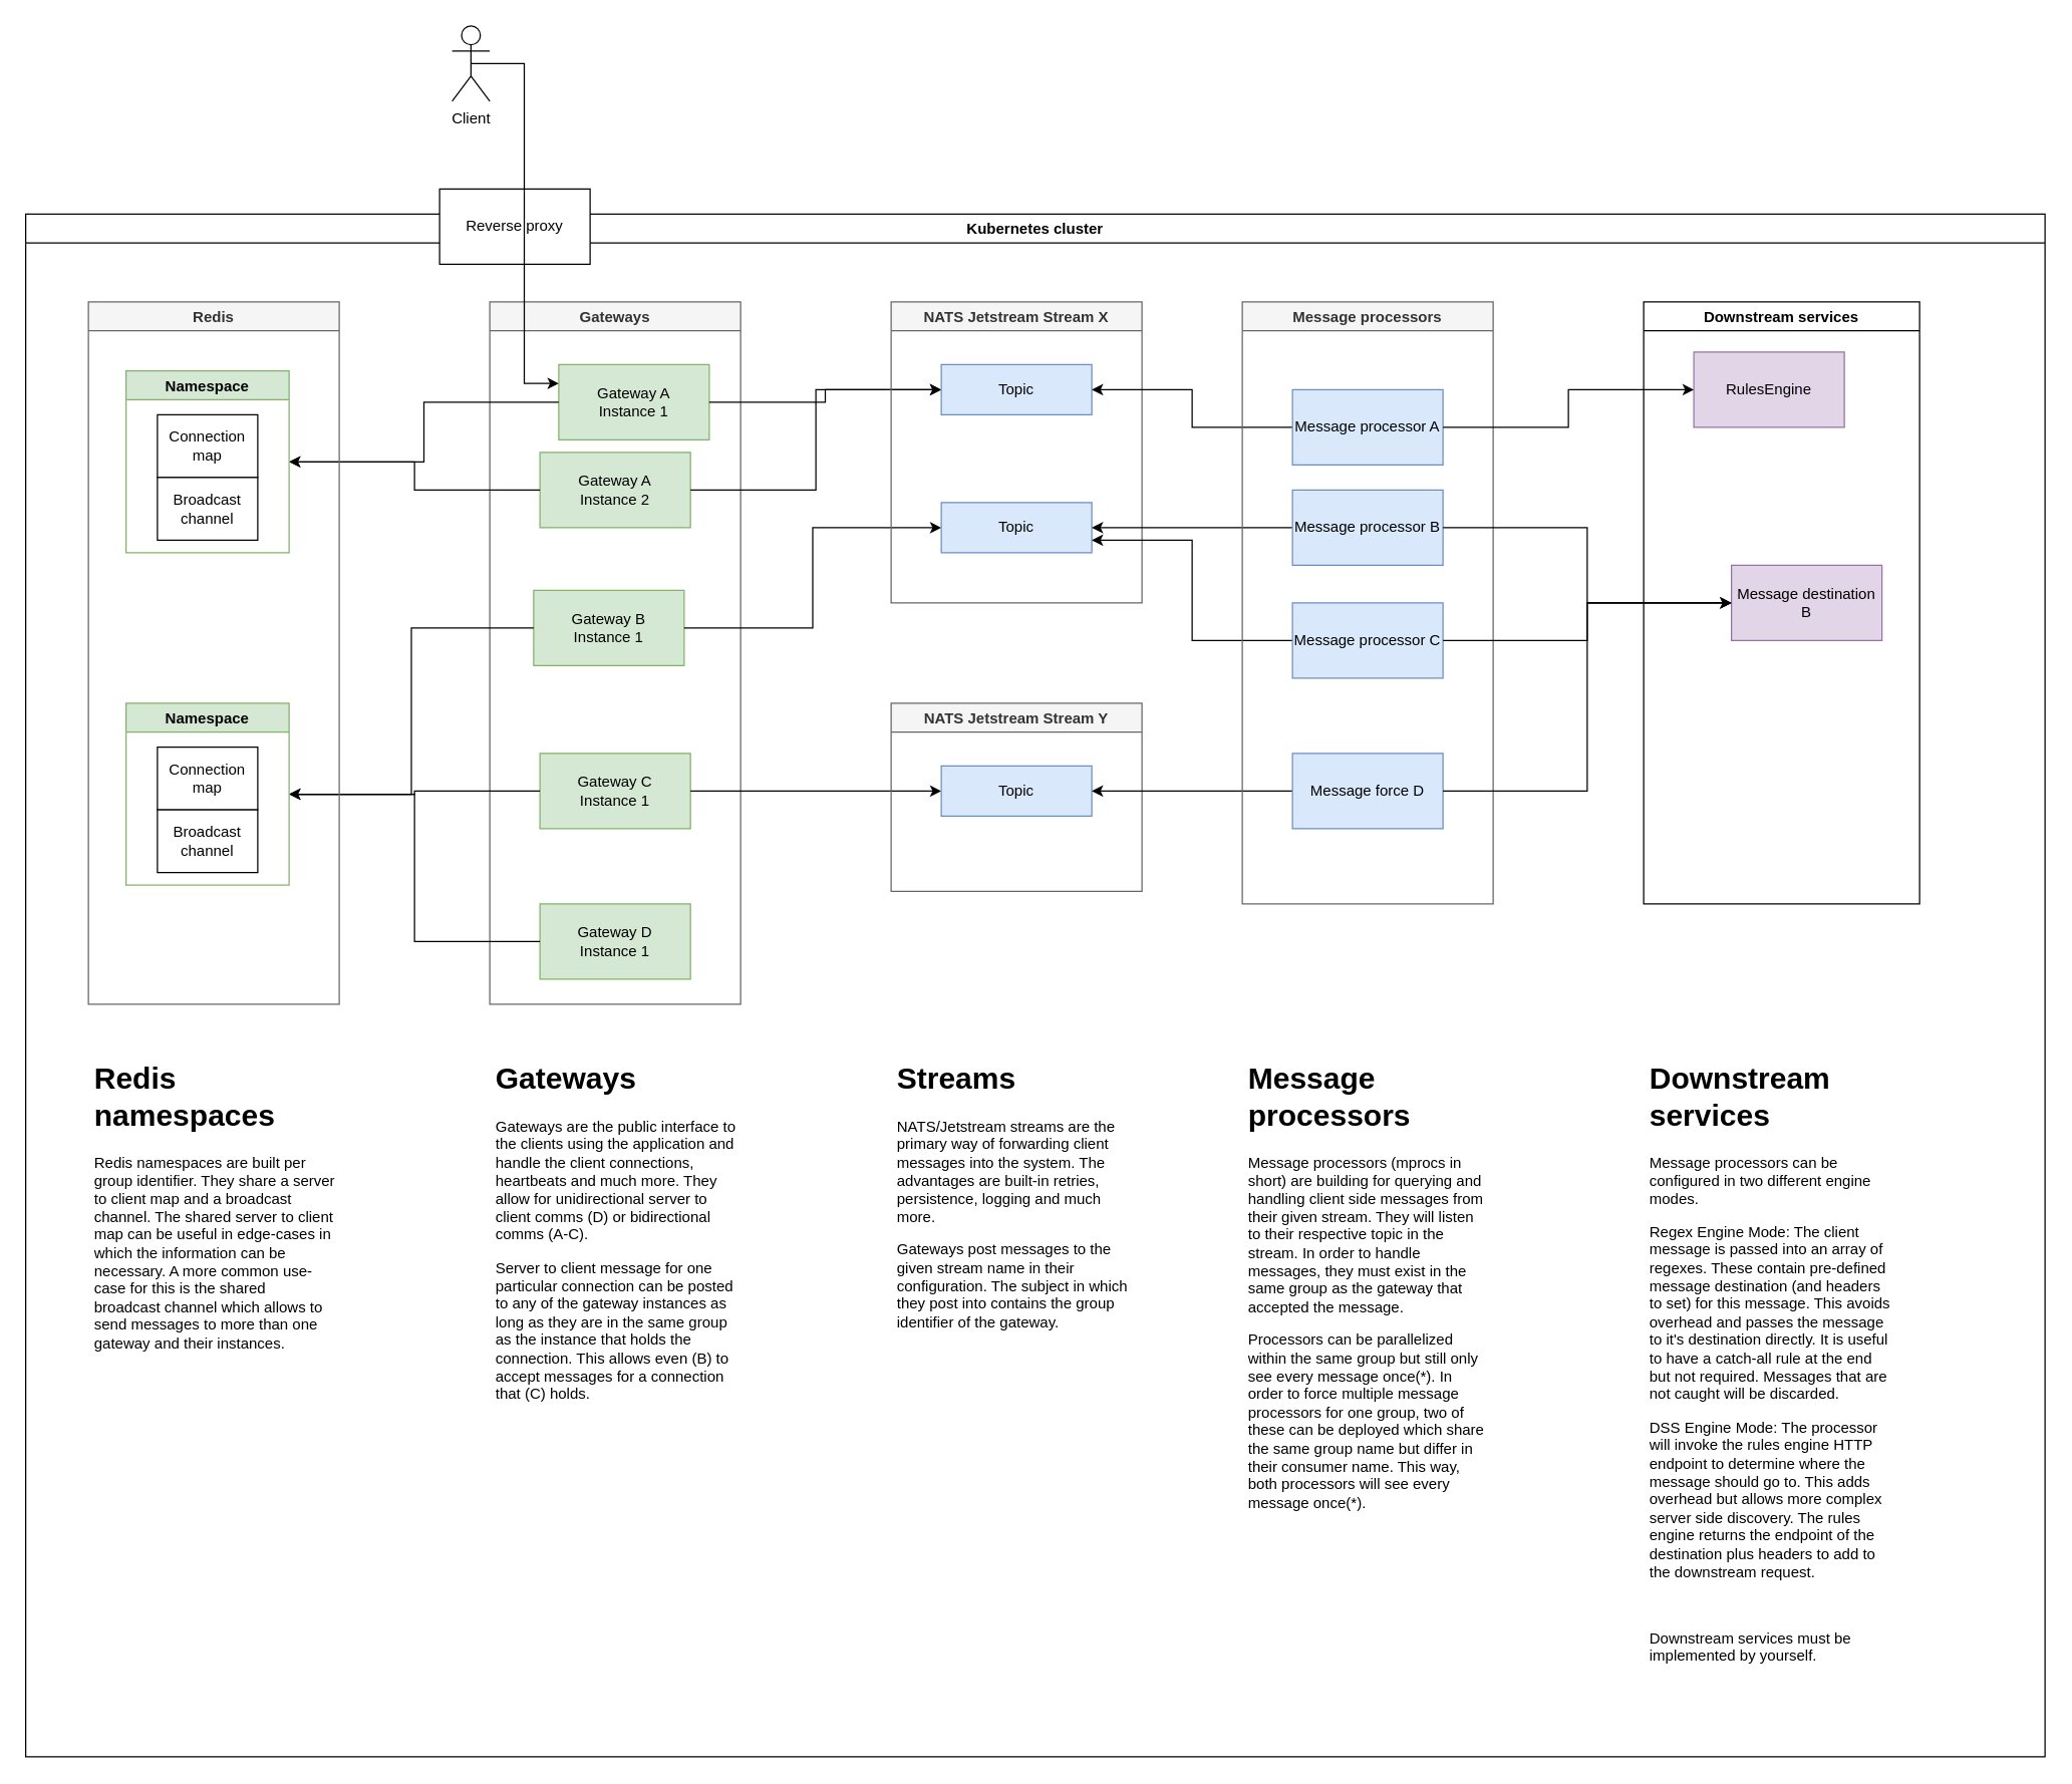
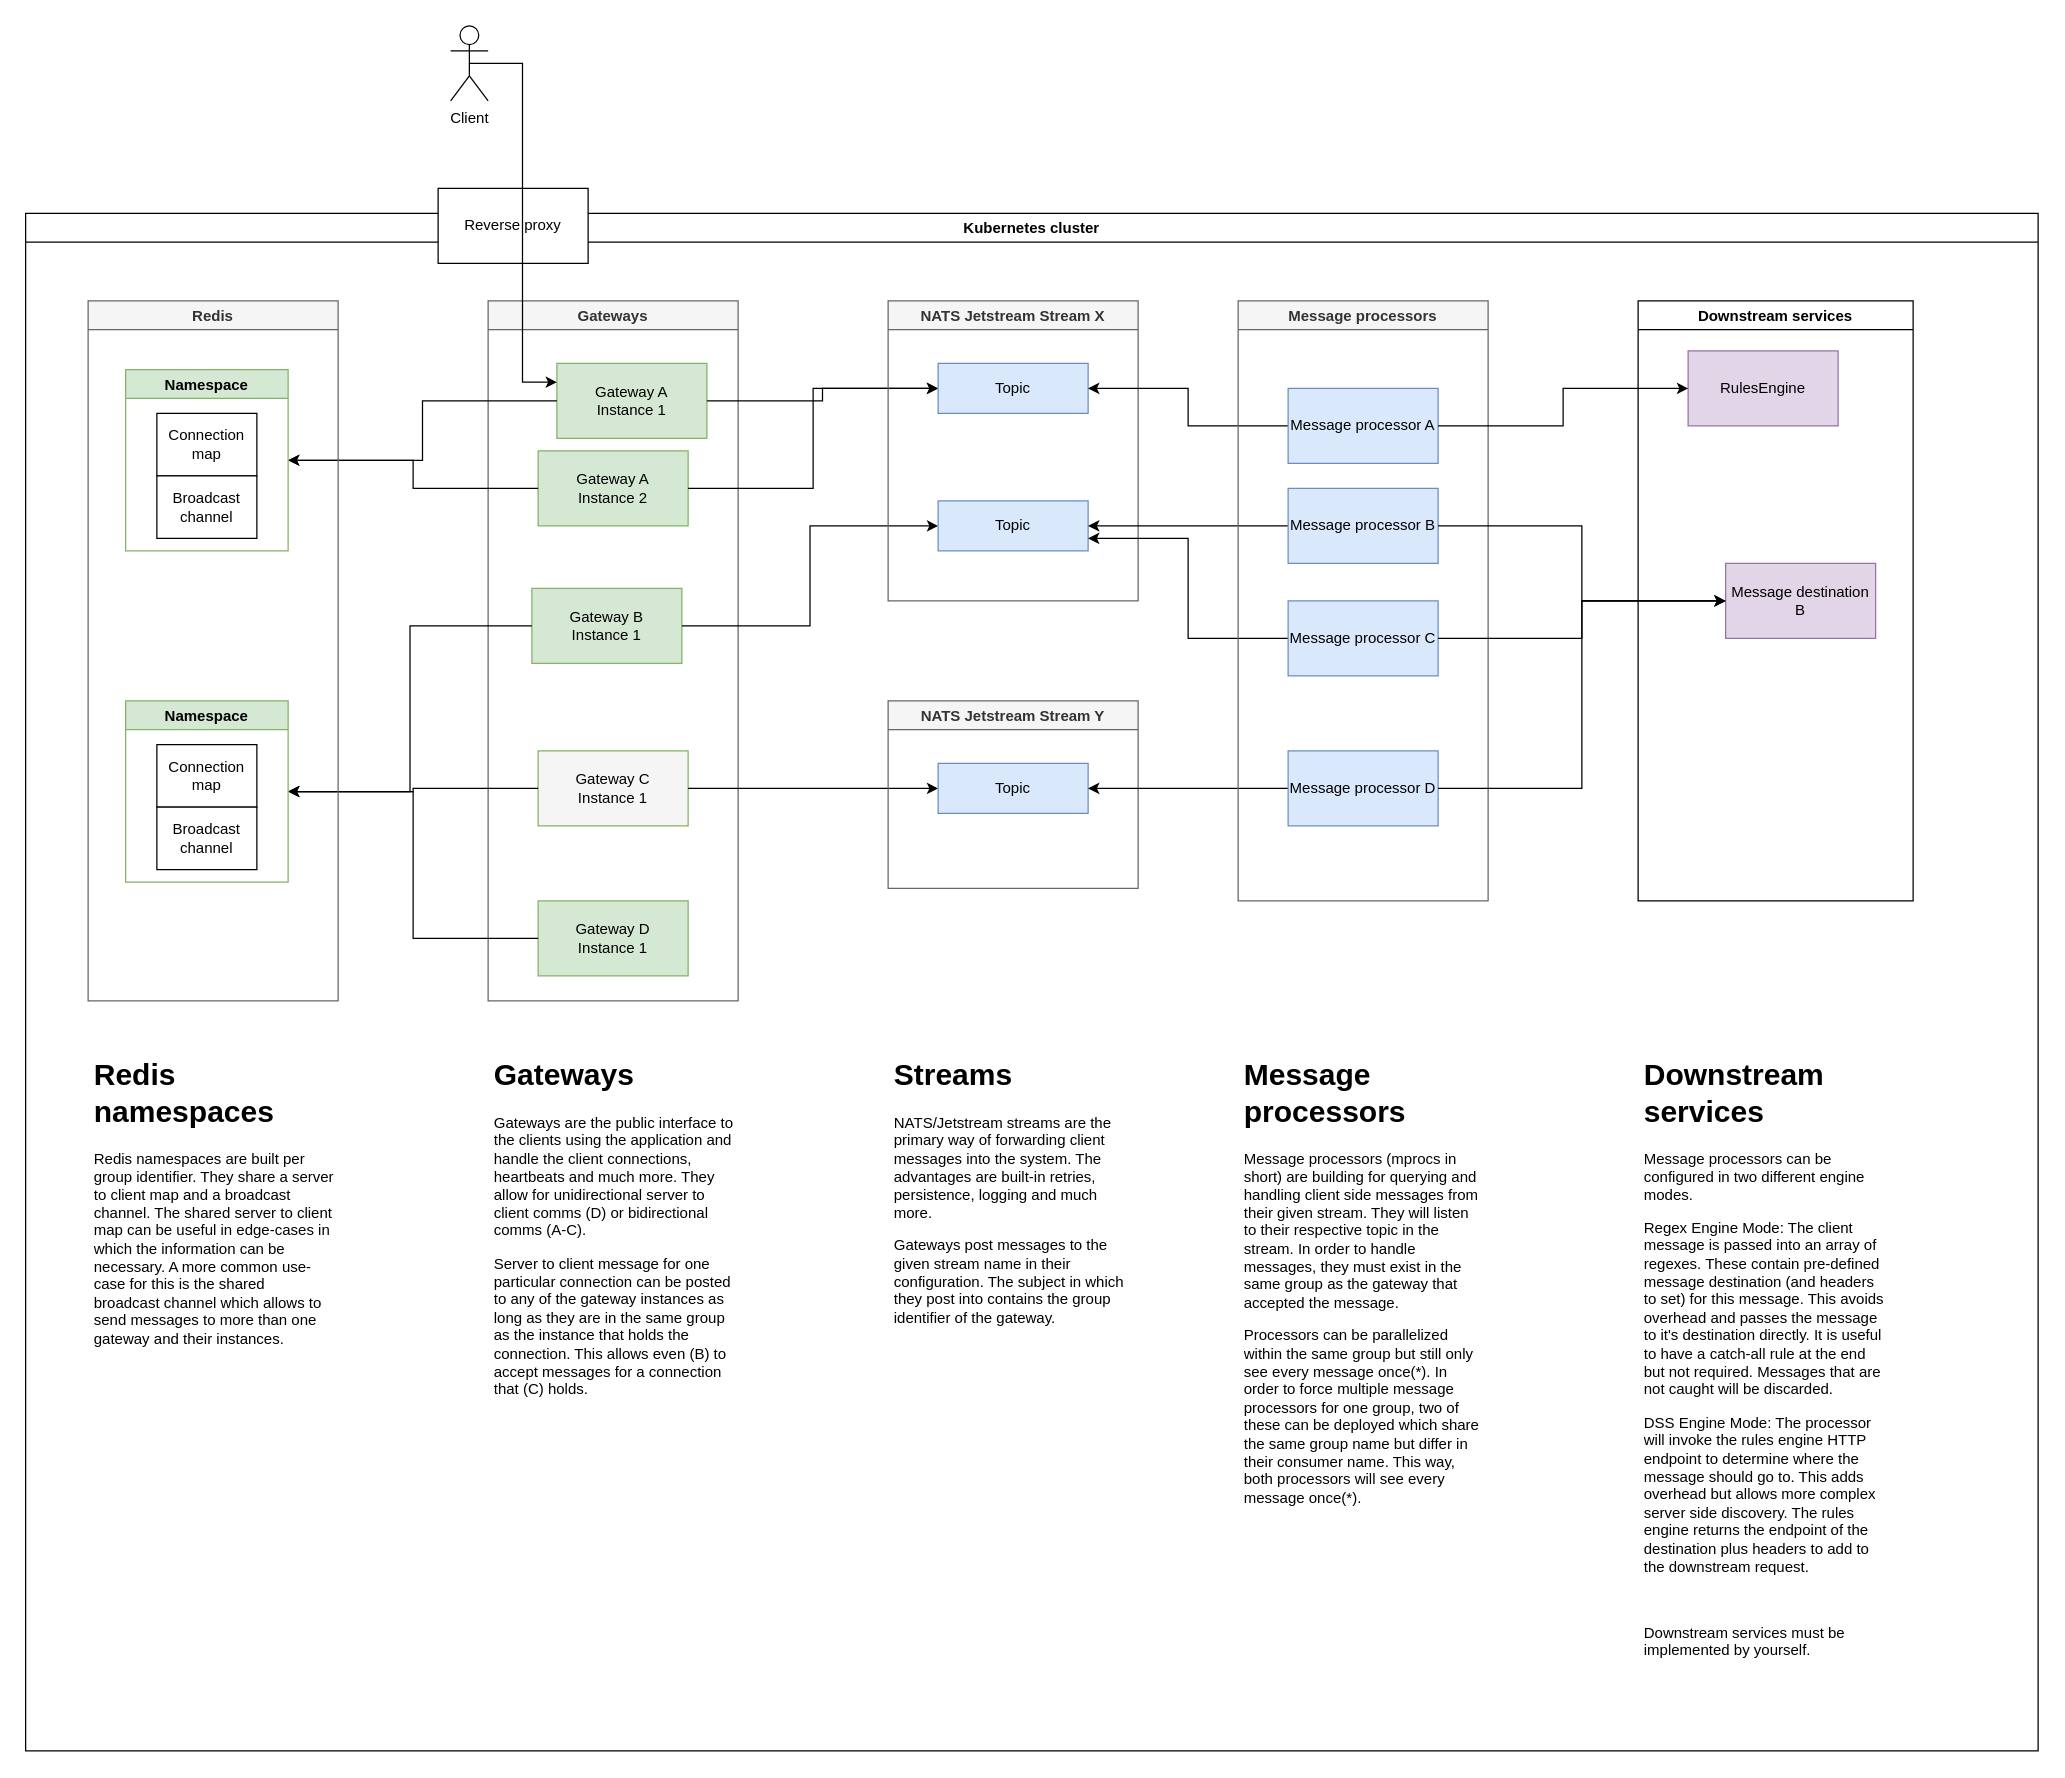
- <mxCell id="5" value="Gateway C&lt;br&gt;Instance 1" style="rounded=0;whiteSpace=wrap;html=1;fillColor=#d5e8d4;strokeColor=#82b366;" vertex="1" parent="3"><mxGeometry x="40" y="360" width="120" height="60" as="geometry" /></mxCell>
+ <mxCell id="5" value="Gateway C&lt;br&gt;Instance 1" style="rounded=0;whiteSpace=wrap;html=1;fillColor=#f5f5f5;strokeColor=#82b366;" vertex="1" parent="3"><mxGeometry x="40" y="360" width="120" height="60" as="geometry" /></mxCell>
- <mxCell id="35" value="Message force D" style="rounded=0;whiteSpace=wrap;html=1;fillColor=#dae8fc;strokeColor=#6c8ebf;" vertex="1" parent="34"><mxGeometry x="40" y="360" width="120" height="60" as="geometry" /></mxCell>
+ <mxCell id="35" value="Message processor D" style="rounded=0;whiteSpace=wrap;html=1;fillColor=#dae8fc;strokeColor=#6c8ebf;" vertex="1" parent="34"><mxGeometry x="40" y="360" width="120" height="60" as="geometry" /></mxCell>
